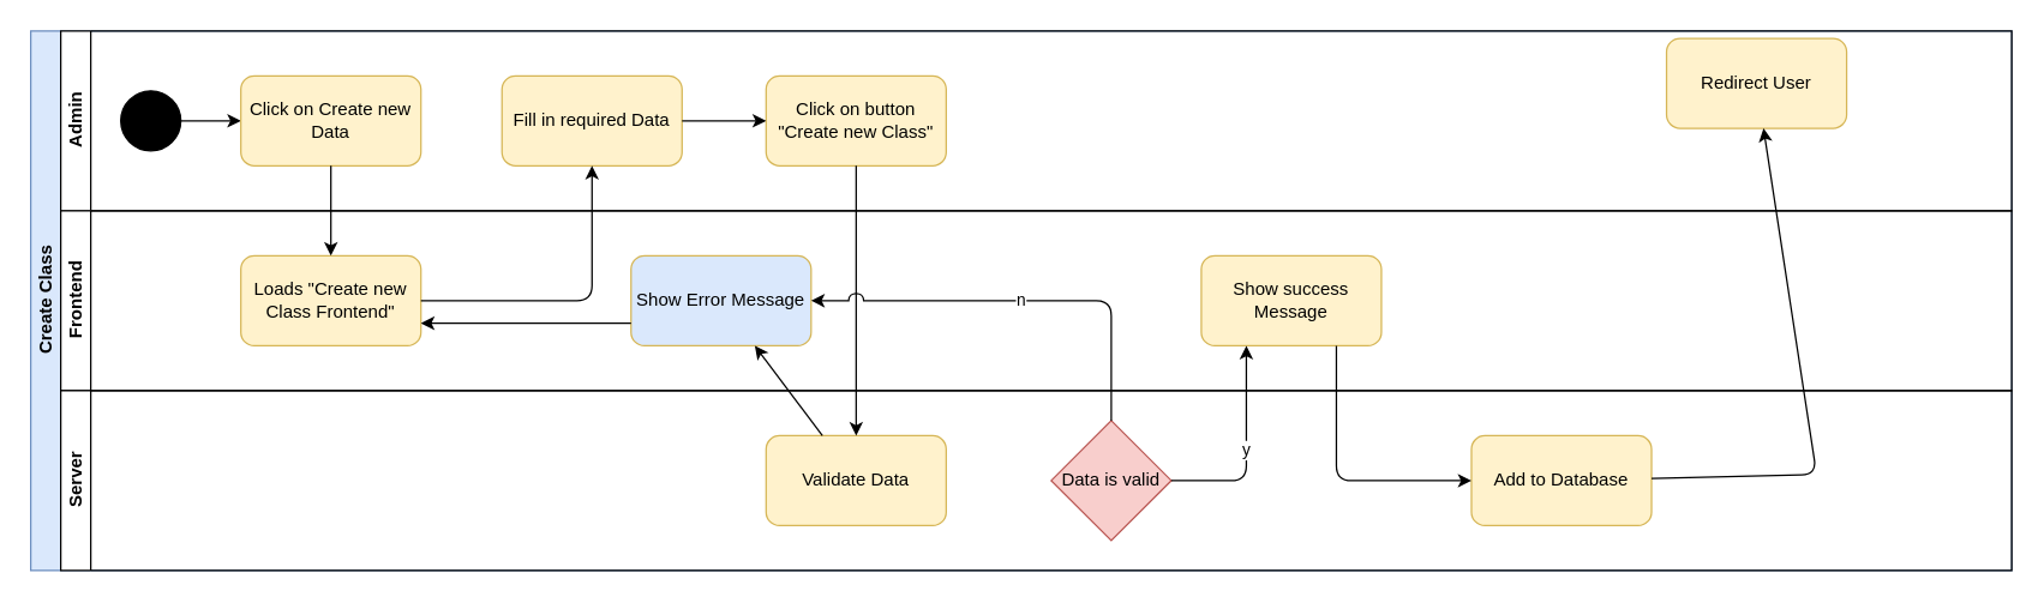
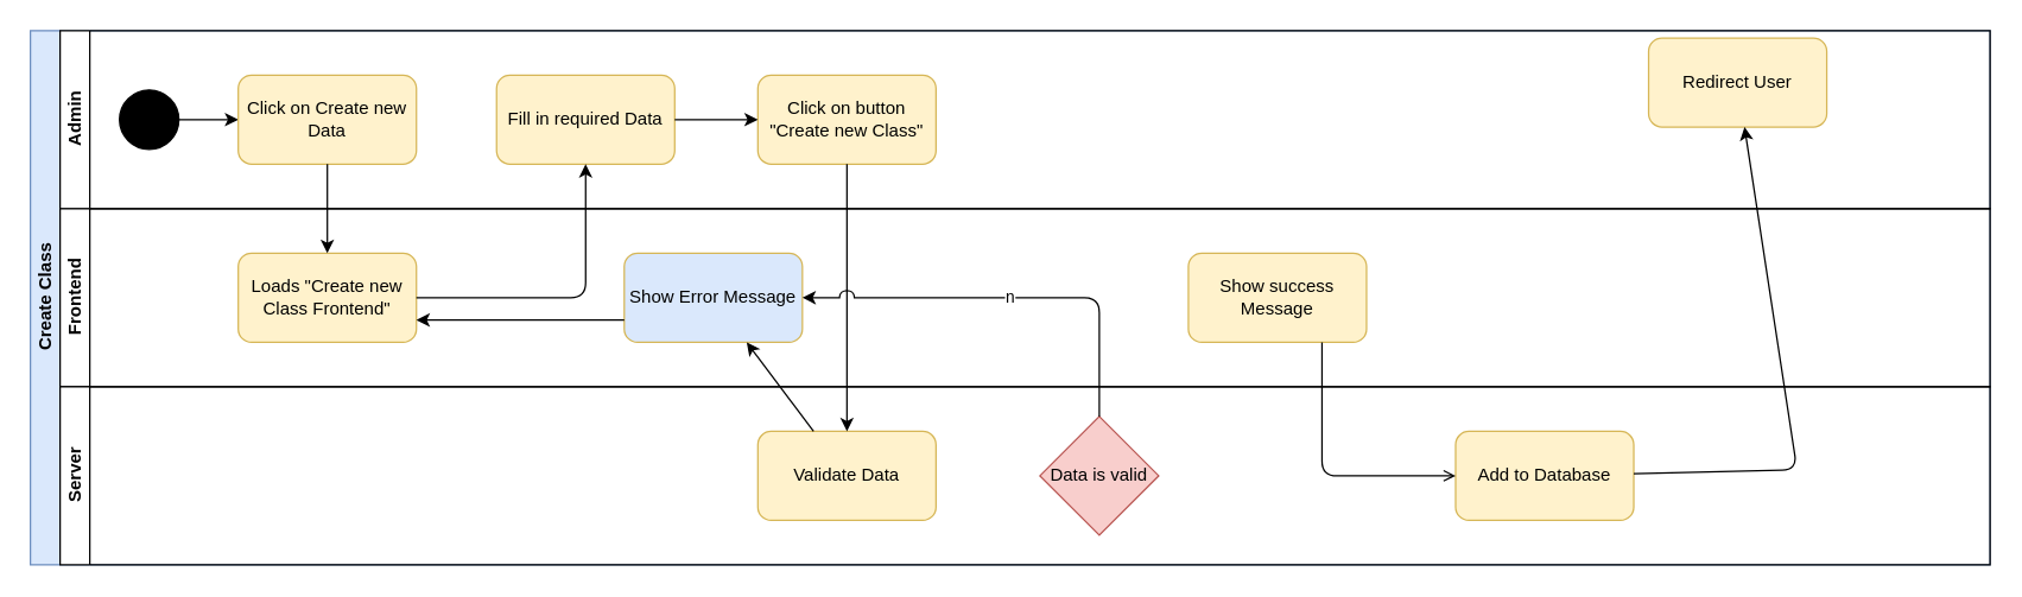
- <mxCell id="24" value="y" style="endArrow=classic;html=1;exitX=1;exitY=0.5;exitDx=0;exitDy=0;entryX=0.25;entryY=1;entryDx=0;entryDy=0;" parent="2" source="18" target="15" edge="1"><mxGeometry width="50" height="50" relative="1" as="geometry"><mxPoint x="620" y="310" as="sourcePoint" /><mxPoint x="690" y="310" as="targetPoint" /><Array as="points"><mxPoint x="810" y="300" /></Array></mxGeometry></mxCell>
- <mxCell id="26" value="" style="endArrow=classic;html=1;exitX=0.75;exitY=1;exitDx=0;exitDy=0;" parent="2" source="15" target="20" edge="1"><mxGeometry width="50" height="50" relative="1" as="geometry"><mxPoint x="820" y="550" as="sourcePoint" /><mxPoint x="870" y="500" as="targetPoint" /><Array as="points"><mxPoint x="870" y="300" /></Array></mxGeometry></mxCell>
+ <mxCell id="26" value="" style="endArrow=open;html=1;exitX=0.75;exitY=1;exitDx=0;exitDy=0;" parent="2" source="15" target="20" edge="1"><mxGeometry width="50" height="50" relative="1" as="geometry"><mxPoint x="820" y="550" as="sourcePoint" /><mxPoint x="870" y="500" as="targetPoint" /><Array as="points"><mxPoint x="870" y="300" /></Array></mxGeometry></mxCell>
